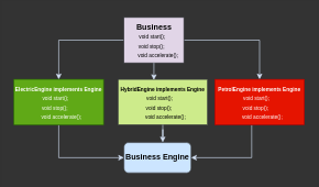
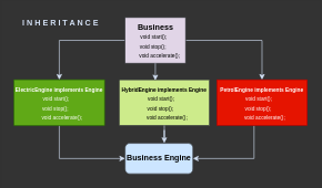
+ <mxCell id="14" value="&lt;font style=&quot;color: rgb(212, 225, 245);&quot;&gt;&lt;b&gt;I N H E R I T A N C E&lt;/b&gt;&lt;/font&gt;" style="text;html=1;align=center;verticalAlign=middle;whiteSpace=wrap;rounded=0;" vertex="1" parent="1"><mxGeometry x="25" y="20" width="130" height="30" as="geometry" /></mxCell>
